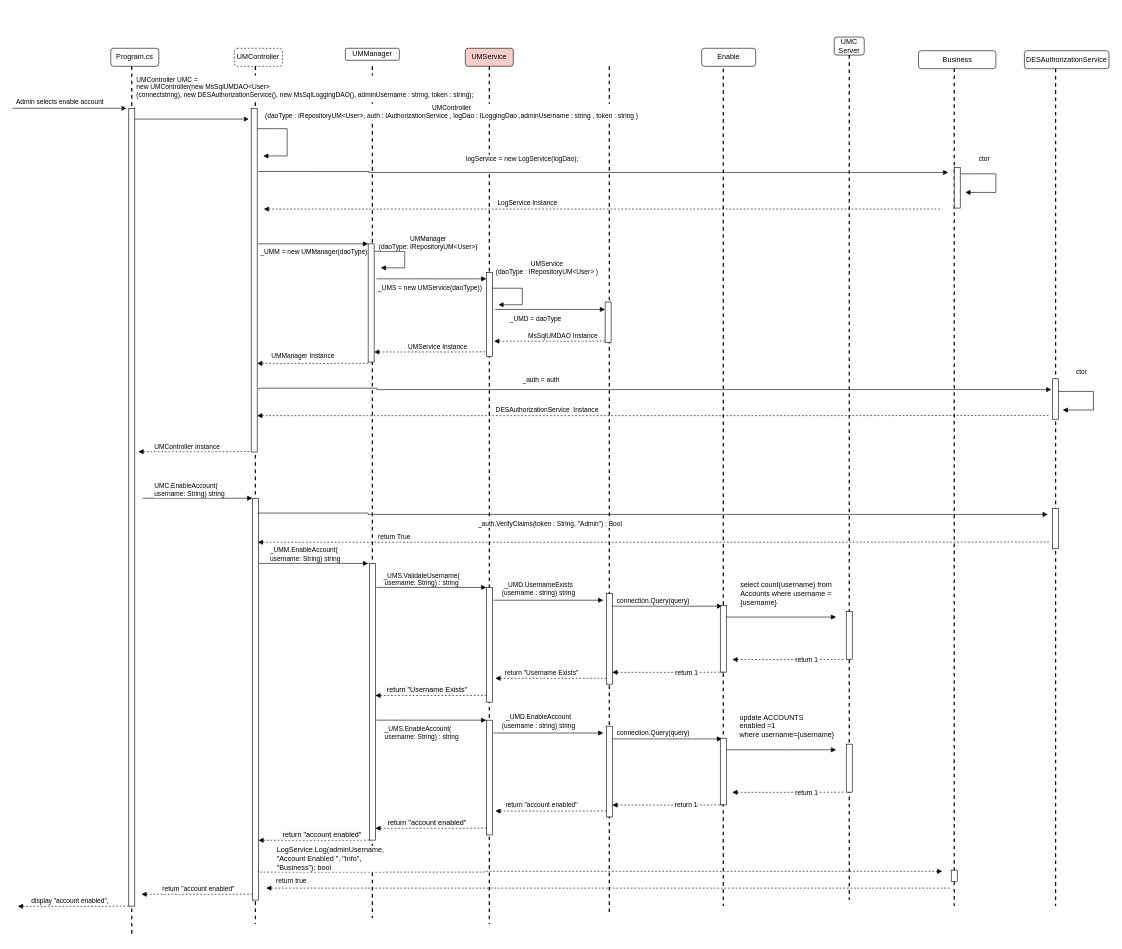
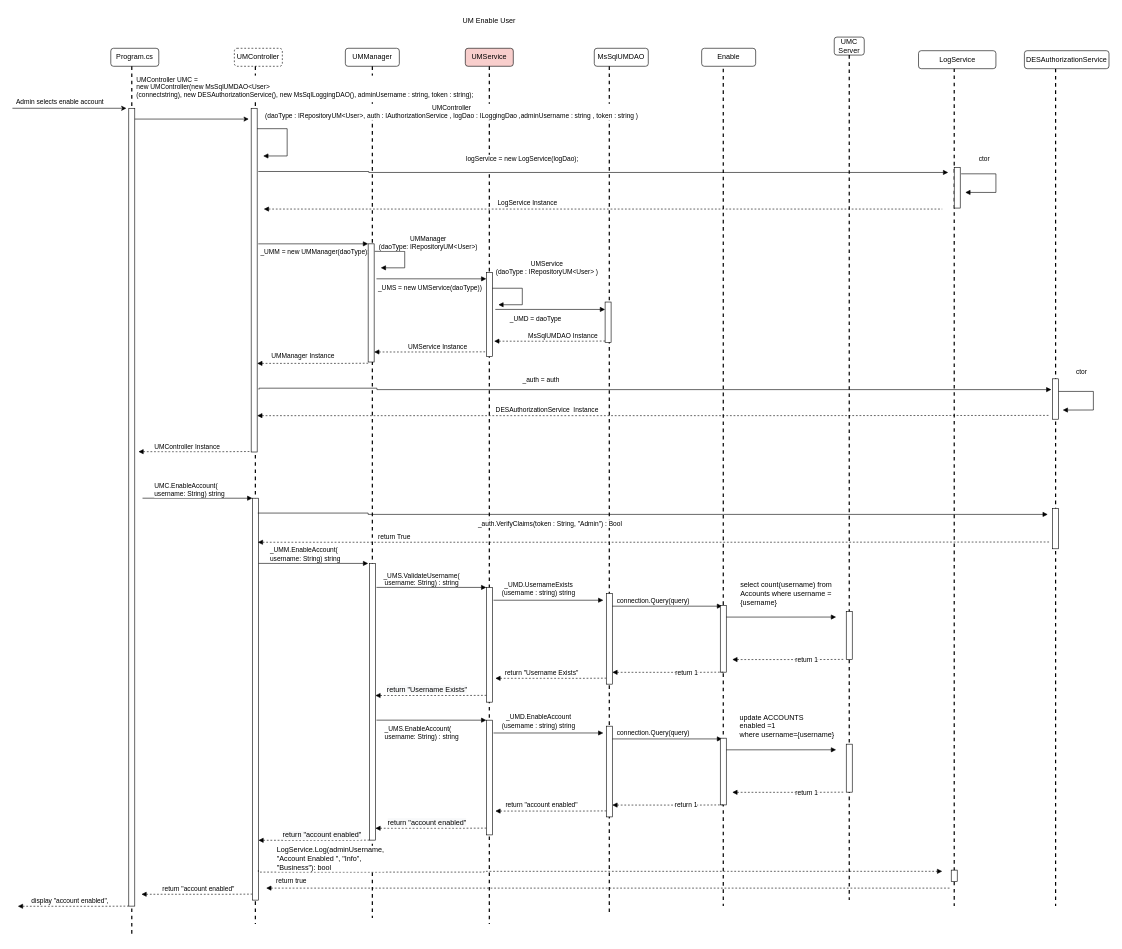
+ <mxCell id="10" value="UM Enable User" style="text;html=1;strokeColor=none;fillColor=none;align=center;verticalAlign=middle;whiteSpace=wrap;rounded=0;" parent="1" vertex="1"><mxGeometry x="765" y="20" width="100" height="30" as="geometry" /></mxCell>
- <mxCell id="5" value="UMManager" style="rounded=1;whiteSpace=wrap;html=1;" parent="1" vertex="1"><mxGeometry x="575" y="80" width="90" height="20" as="geometry" /></mxCell>
+ <mxCell id="5" value="UMManager" style="rounded=1;whiteSpace=wrap;html=1;" parent="1" vertex="1"><mxGeometry x="575" y="80" width="90" height="30" as="geometry" /></mxCell>
+ <mxCell id="11" value="MsSqlUMDAO" style="rounded=1;whiteSpace=wrap;html=1;" parent="1" vertex="1"><mxGeometry x="990" y="80" width="90" height="30" as="geometry" /></mxCell>
- <mxCell id="83" value="Business" style="rounded=1;whiteSpace=wrap;html=1;" parent="1" vertex="1"><mxGeometry x="1530.5" y="84" width="129" height="30" as="geometry" /></mxCell>
+ <mxCell id="83" value="LogService" style="rounded=1;whiteSpace=wrap;html=1;" parent="1" vertex="1"><mxGeometry x="1530.5" y="84" width="129" height="30" as="geometry" /></mxCell>
